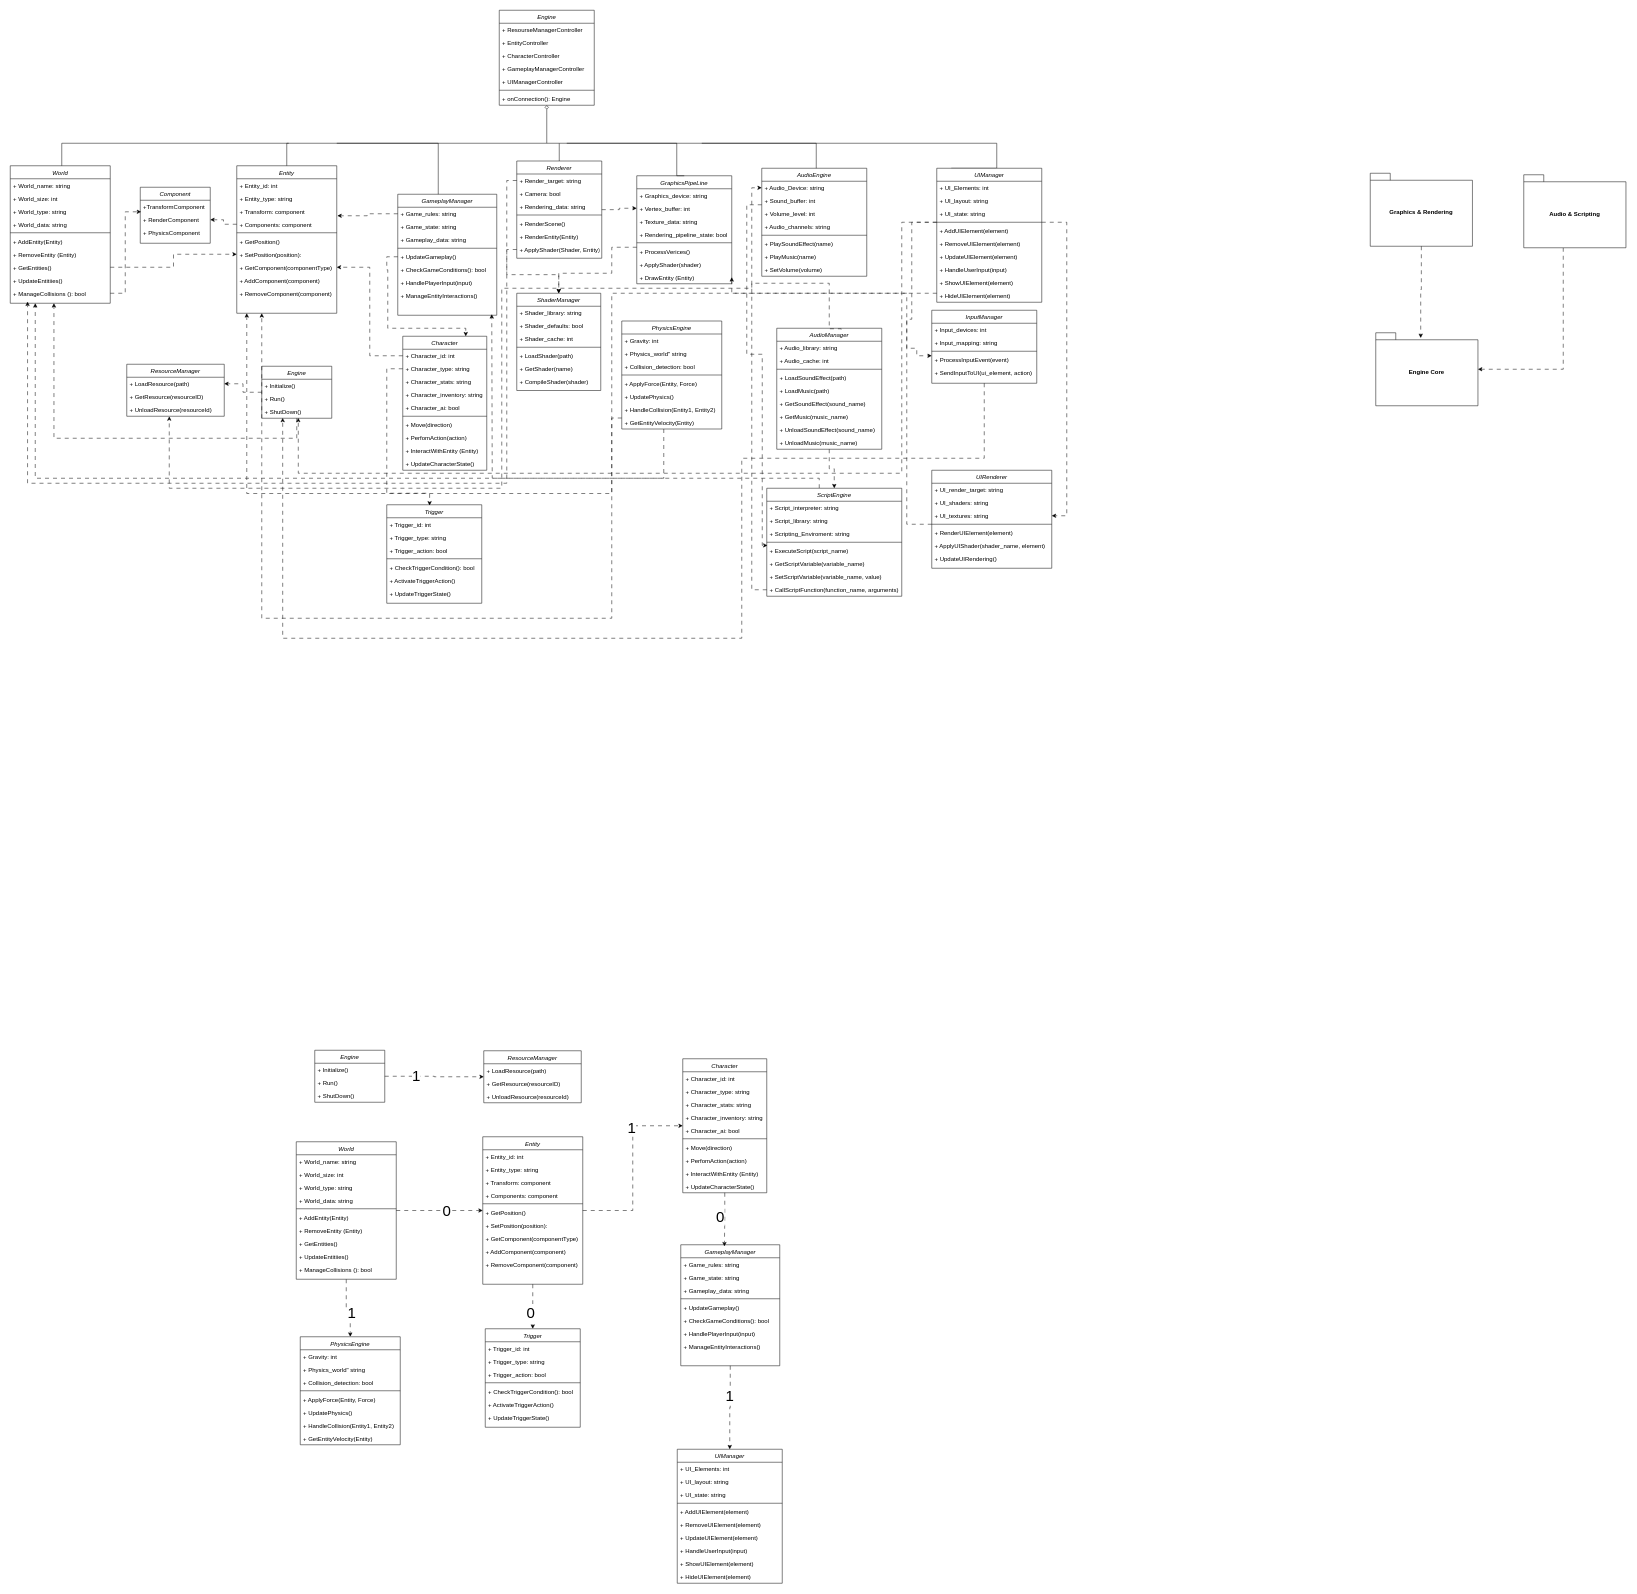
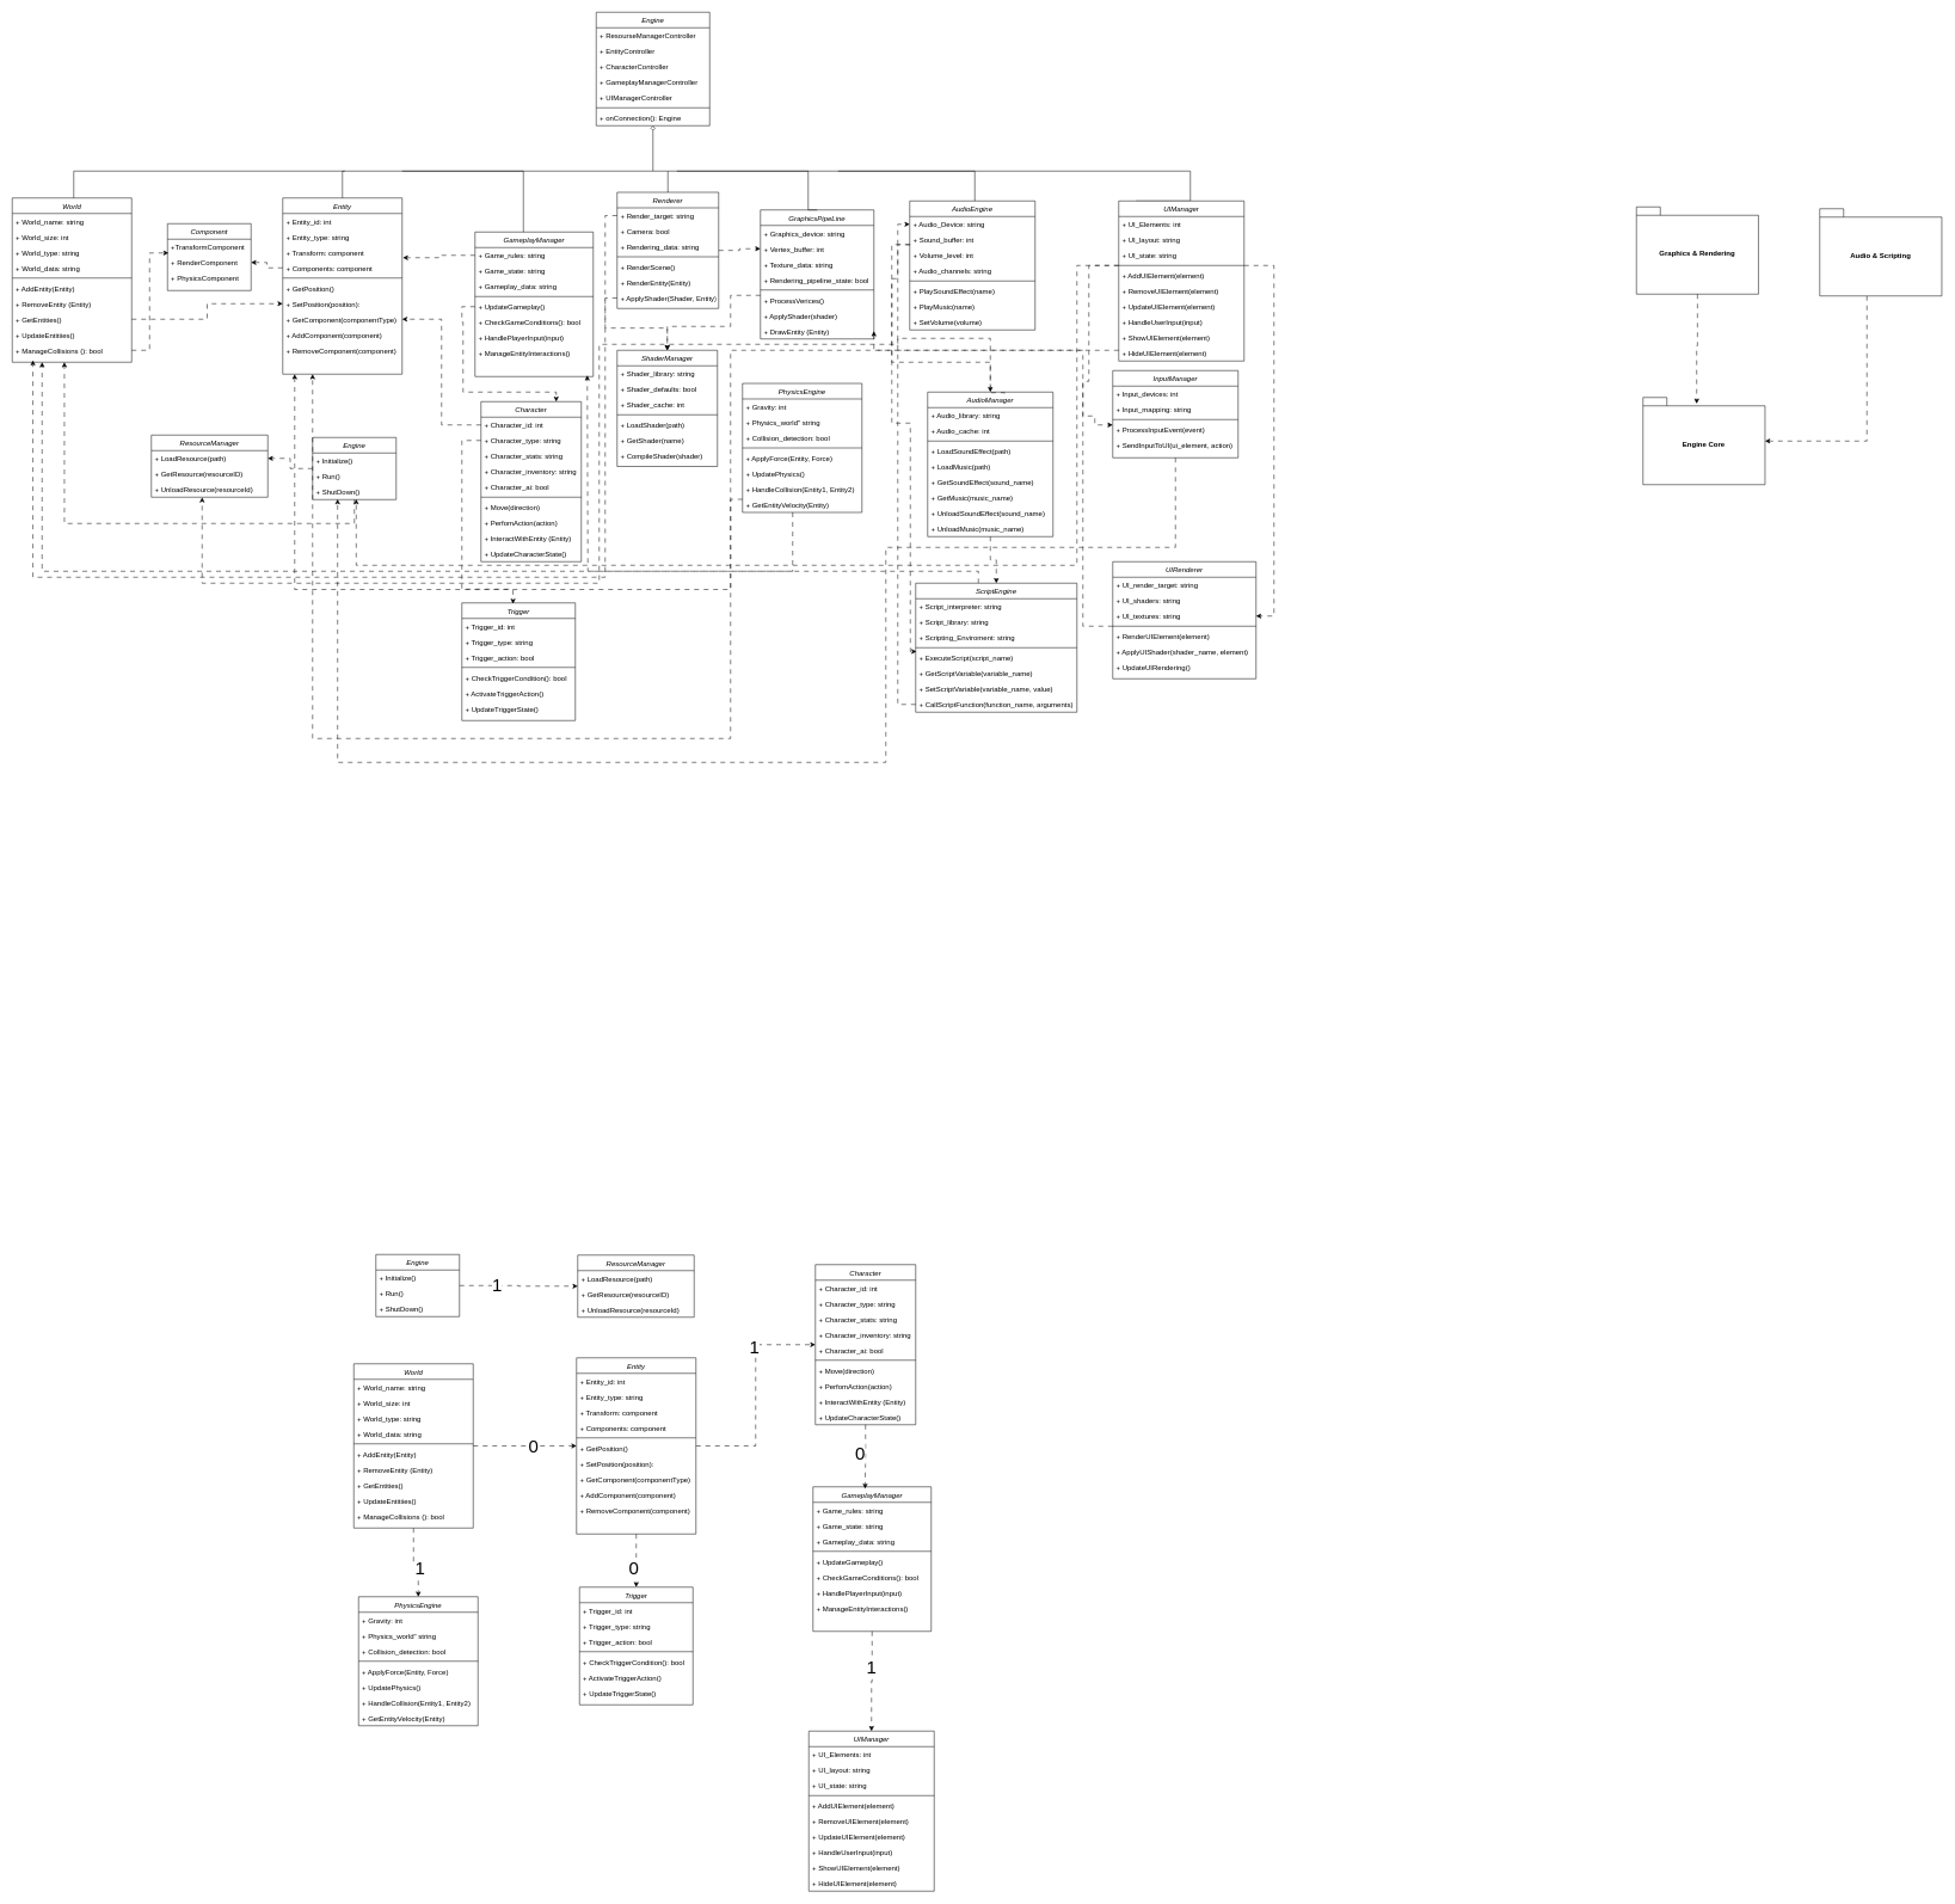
+ <mxCell id="159" style="edgeStyle=orthogonalEdgeStyle;rounded=0;orthogonalLoop=1;jettySize=auto;html=1;entryX=0.5;entryY=0;entryDx=0;entryDy=0;dashed=1;dashPattern=8 8;exitX=0.005;exitY=-0.183;exitDx=0;exitDy=0;exitPerimeter=0;" edge="1" parent="1" source="34" target="148"><mxGeometry relative="1" as="geometry"><Array as="points"><mxPoint x="1503" y="409" /><mxPoint x="1503" y="466" /><mxPoint x="1493" y="466" /><mxPoint x="1493" y="606" /><mxPoint x="1658" y="606" /></Array></mxGeometry></mxCell>
